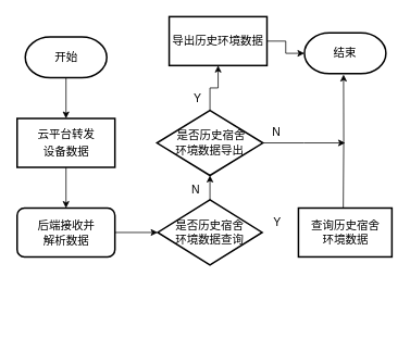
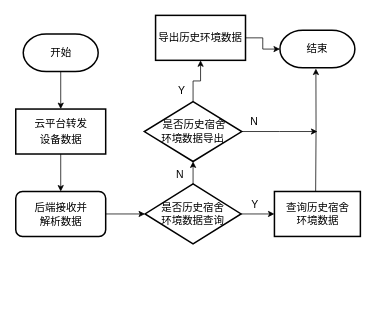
+ <mxCell id="9" value="" style="edgeStyle=orthogonalEdgeStyle;rounded=0;orthogonalLoop=1;jettySize=auto;html=1;" edge="1" parent="1" source="10" target="16"><mxGeometry relative="1" as="geometry" /></mxCell>
